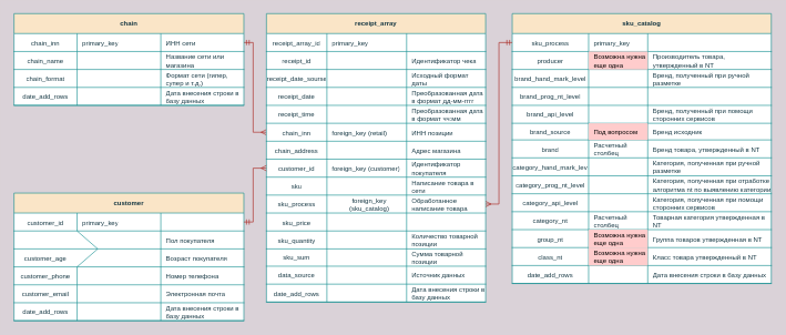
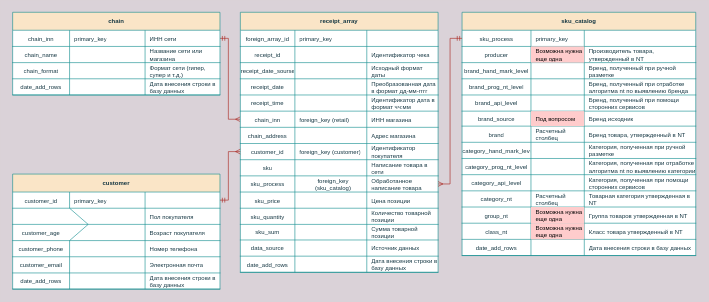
- <mxCell id="5" value="&lt;span style=&quot;text-align: left; font-size: 10px;&quot;&gt;receipt_array_id&lt;/span&gt;" style="shape=partialRectangle;html=1;whiteSpace=wrap;connectable=0;fillColor=none;top=0;left=0;bottom=0;right=0;overflow=hidden;pointerEvents=1;fontSize=10;strokeColor=#0F8B8D;fontColor=#143642;" parent="4" vertex="1"><mxGeometry width="91" height="27" as="geometry"><mxRectangle width="91" height="27" as="alternateBounds" /></mxGeometry></mxCell>
+ <mxCell id="5" value="&lt;span style=&quot;text-align: left; font-size: 10px;&quot;&gt;foreign_array_id&lt;/span&gt;" style="shape=partialRectangle;html=1;whiteSpace=wrap;connectable=0;fillColor=none;top=0;left=0;bottom=0;right=0;overflow=hidden;pointerEvents=1;fontSize=10;strokeColor=#0F8B8D;fontColor=#143642;" parent="4" vertex="1"><mxGeometry width="91" height="27" as="geometry"><mxRectangle width="91" height="27" as="alternateBounds" /></mxGeometry></mxCell>
+ <mxCell id="122" value="Бренд, полученный при отработке алгоритма nt по выявлению бренда" style="shape=partialRectangle;html=1;whiteSpace=wrap;connectable=0;fillColor=none;top=0;left=0;bottom=0;right=0;align=left;spacingLeft=6;overflow=hidden;pointerEvents=1;fontSize=10;strokeColor=#0F8B8D;fontColor=#143642;" parent="119" vertex="1"><mxGeometry x="204" width="186" height="27" as="geometry"><mxRectangle width="186" height="27" as="alternateBounds" /></mxGeometry></mxCell>
- <mxCell id="23" value="&lt;span style=&quot;font-size: 10px;&quot;&gt;Преобразованная дата в формат чч:мм&lt;/span&gt;" style="shape=partialRectangle;html=1;whiteSpace=wrap;connectable=0;fillColor=none;top=0;left=0;bottom=0;right=0;align=left;spacingLeft=6;overflow=hidden;pointerEvents=1;fontSize=10;strokeColor=#0F8B8D;fontColor=#143642;" parent="20" vertex="1"><mxGeometry x="211" width="119" height="27" as="geometry"><mxRectangle width="119" height="27" as="alternateBounds" /></mxGeometry></mxCell>
+ <mxCell id="23" value="&lt;span style=&quot;font-size: 10px;&quot;&gt;Идентификатор дата в формат чч:мм&lt;/span&gt;" style="shape=partialRectangle;html=1;whiteSpace=wrap;connectable=0;fillColor=none;top=0;left=0;bottom=0;right=0;align=left;spacingLeft=6;overflow=hidden;pointerEvents=1;fontSize=10;strokeColor=#0F8B8D;fontColor=#143642;" parent="20" vertex="1"><mxGeometry x="211" width="119" height="27" as="geometry"><mxRectangle width="119" height="27" as="alternateBounds" /></mxGeometry></mxCell>
- <mxCell id="27" value="ИНН позиции" style="shape=partialRectangle;html=1;whiteSpace=wrap;connectable=0;fillColor=none;top=0;left=0;bottom=0;right=0;align=left;spacingLeft=6;overflow=hidden;pointerEvents=1;fontSize=10;strokeColor=#0F8B8D;fontColor=#143642;" parent="24" vertex="1"><mxGeometry x="211" width="119" height="27" as="geometry"><mxRectangle width="119" height="27" as="alternateBounds" /></mxGeometry></mxCell>
+ <mxCell id="27" value="ИНН магазина" style="shape=partialRectangle;html=1;whiteSpace=wrap;connectable=0;fillColor=none;top=0;left=0;bottom=0;right=0;align=left;spacingLeft=6;overflow=hidden;pointerEvents=1;fontSize=10;strokeColor=#0F8B8D;fontColor=#143642;" parent="24" vertex="1"><mxGeometry x="211" width="119" height="27" as="geometry"><mxRectangle width="119" height="27" as="alternateBounds" /></mxGeometry></mxCell>
+ <mxCell id="47" value="Цена позиции" style="shape=partialRectangle;html=1;whiteSpace=wrap;connectable=0;fillColor=none;top=0;left=0;bottom=0;right=0;align=left;spacingLeft=6;overflow=hidden;pointerEvents=1;fontSize=10;strokeColor=#0F8B8D;fontColor=#143642;" parent="44" vertex="1"><mxGeometry x="211" width="119" height="27" as="geometry"><mxRectangle width="119" height="27" as="alternateBounds" /></mxGeometry></mxCell>
